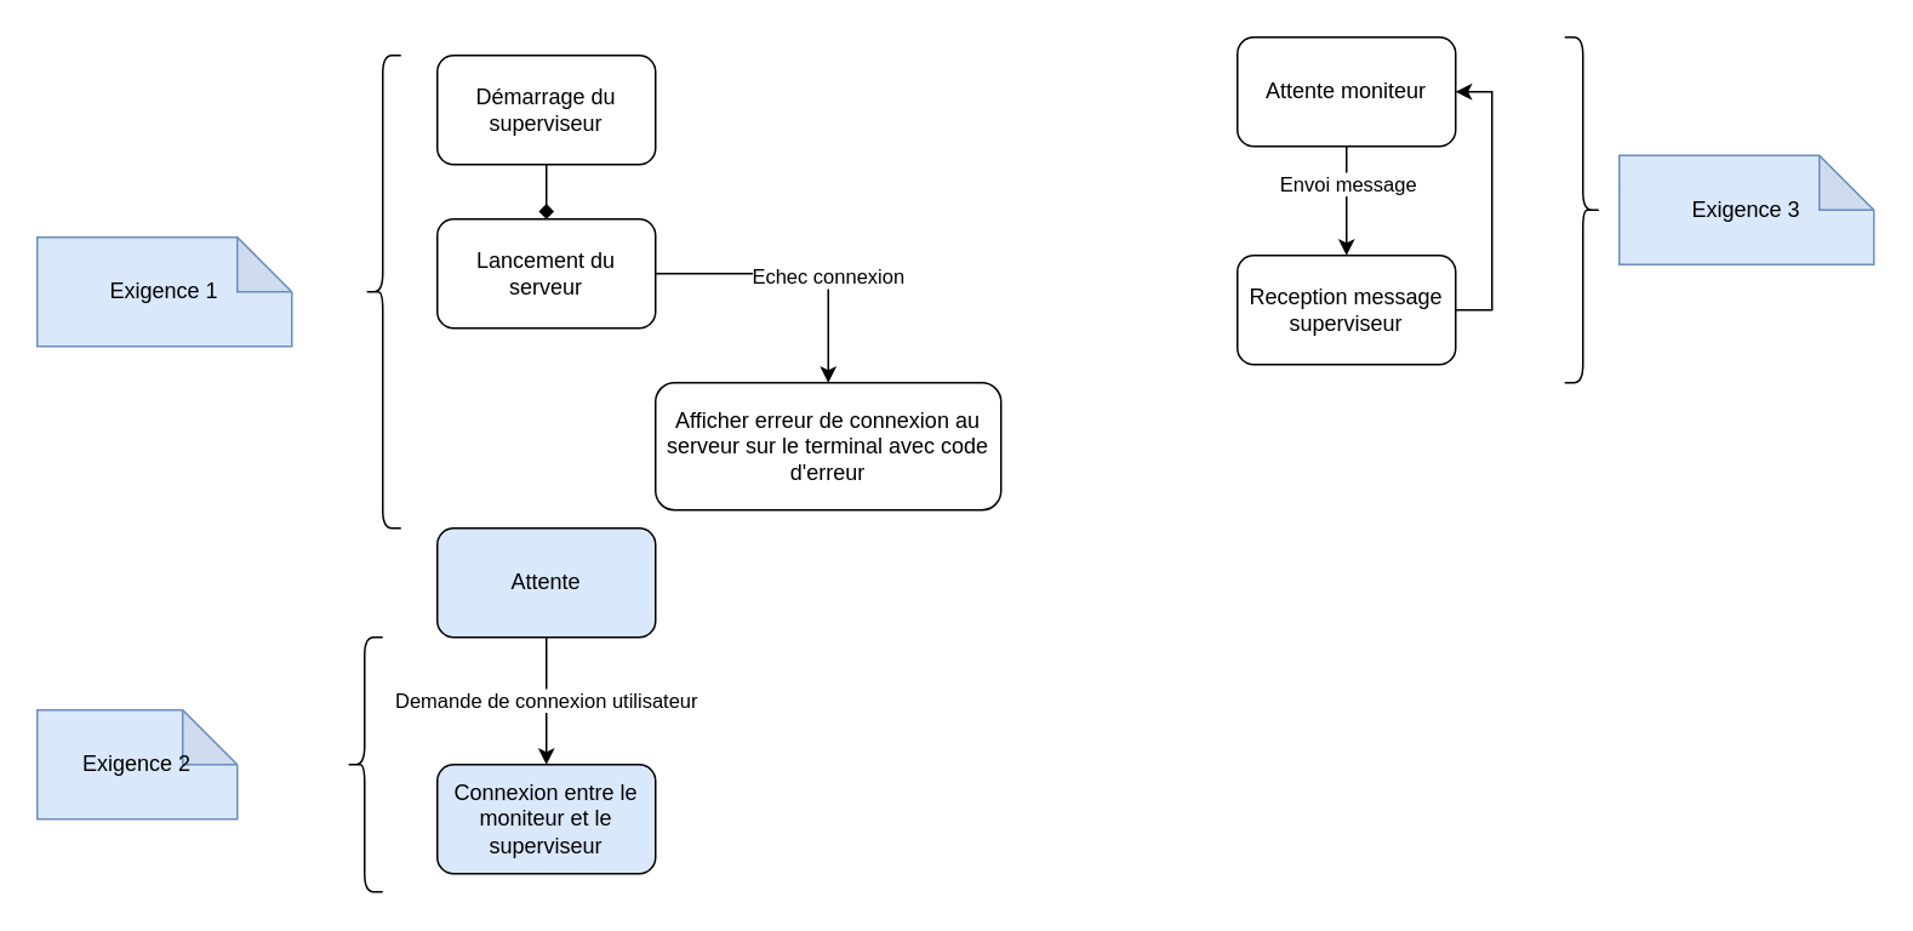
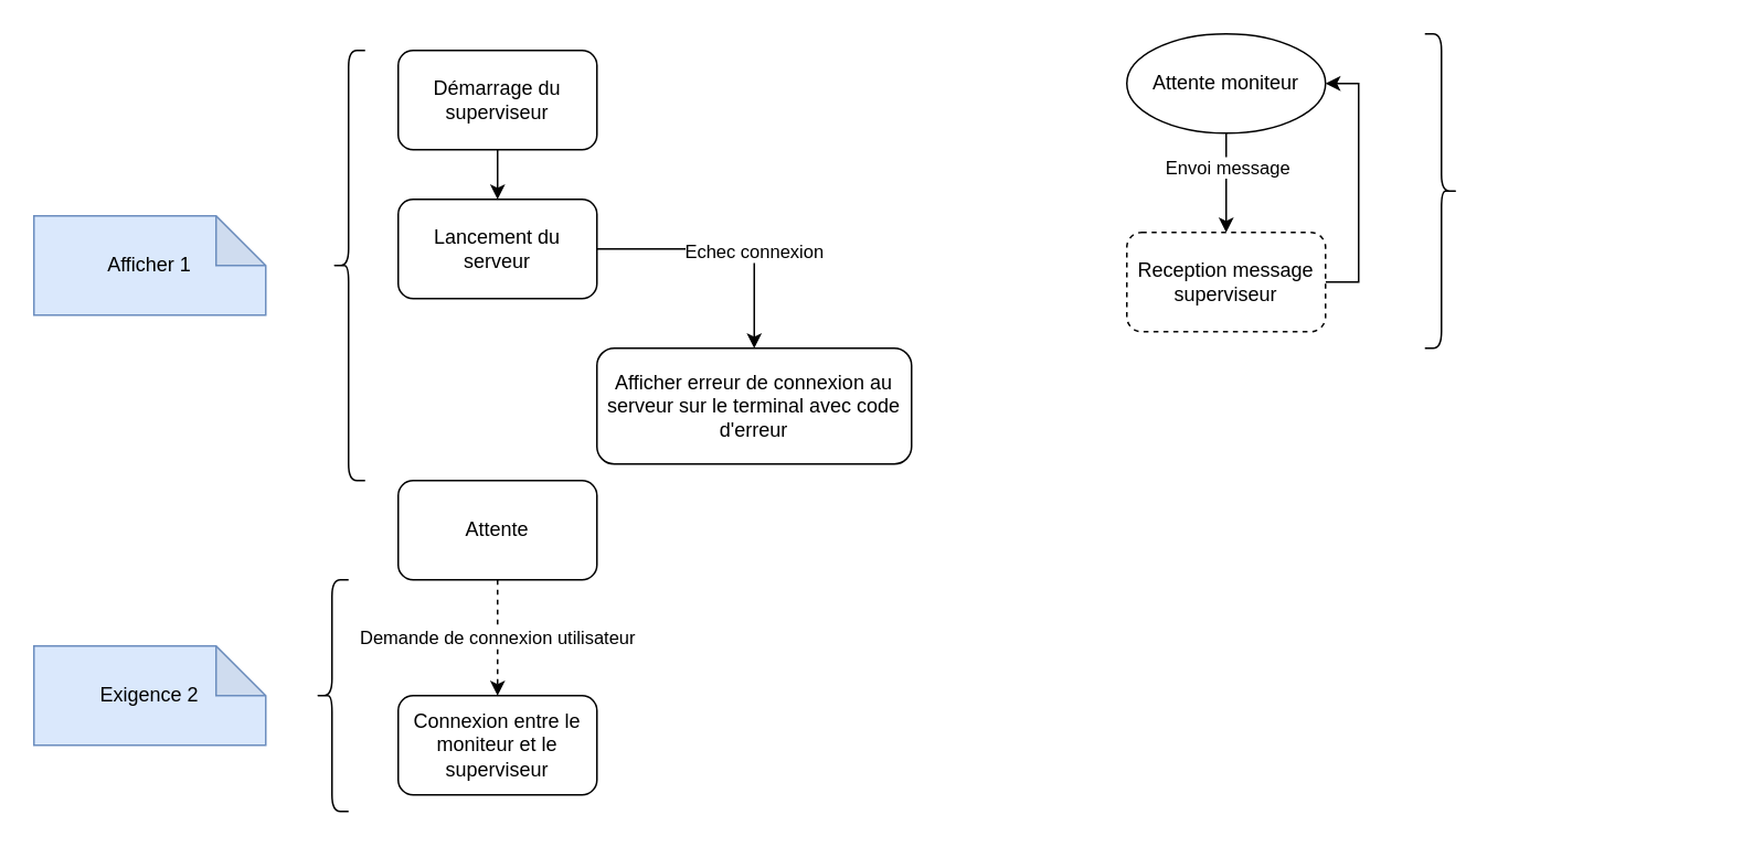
- <mxCell id="17" value="Attente moniteur" style="rounded=1;whiteSpace=wrap;html=1;" vertex="1" parent="1"><mxGeometry x="680" y="20" width="120" height="60" as="geometry" /></mxCell>
+ <mxCell id="17" value="Attente moniteur" style="ellipse;whiteSpace=wrap;html=1;" vertex="1" parent="1"><mxGeometry x="680" y="20" width="120" height="60" as="geometry" /></mxCell>
- <mxCell id="2" style="edgeStyle=orthogonalEdgeStyle;rounded=0;orthogonalLoop=1;jettySize=auto;html=1;exitX=0.5;exitY=1;exitDx=0;exitDy=0;endArrow=diamond;" edge="1" parent="1" source="3" target="6"><mxGeometry relative="1" as="geometry" /></mxCell>
+ <mxCell id="2" style="edgeStyle=orthogonalEdgeStyle;rounded=0;orthogonalLoop=1;jettySize=auto;html=1;exitX=0.5;exitY=1;exitDx=0;exitDy=0;" edge="1" parent="1" source="3" target="6"><mxGeometry relative="1" as="geometry" /></mxCell>
- <mxCell id="21" value="Exigence 3" style="shape=note;whiteSpace=wrap;html=1;backgroundOutline=1;darkOpacity=0.05;fillColor=#dae8fc;strokeColor=#6c8ebf;" vertex="1" parent="1"><mxGeometry x="890" y="85" width="140" height="60" as="geometry" /></mxCell>
- <mxCell id="12" value="Exigence 1" style="shape=note;whiteSpace=wrap;html=1;backgroundOutline=1;darkOpacity=0.05;fillColor=#dae8fc;strokeColor=#6c8ebf;" vertex="1" parent="1"><mxGeometry x="20" y="130" width="140" height="60" as="geometry" /></mxCell>
+ <mxCell id="12" value="Afficher 1" style="shape=note;whiteSpace=wrap;html=1;backgroundOutline=1;darkOpacity=0.05;fillColor=#dae8fc;strokeColor=#6c8ebf;" vertex="1" parent="1"><mxGeometry x="20" y="130" width="140" height="60" as="geometry" /></mxCell>
- <mxCell id="19" value="Reception message superviseur" style="rounded=1;whiteSpace=wrap;html=1;" vertex="1" parent="1"><mxGeometry x="680" y="140" width="120" height="60" as="geometry" /></mxCell>
+ <mxCell id="19" value="Reception message superviseur" style="rounded=1;whiteSpace=wrap;html=1;dashed=1;" vertex="1" parent="1"><mxGeometry x="680" y="140" width="120" height="60" as="geometry" /></mxCell>
- <mxCell id="9" value="Attente" style="rounded=1;whiteSpace=wrap;html=1;fillColor=#dae8fc;" vertex="1" parent="1"><mxGeometry x="240" y="290" width="120" height="60" as="geometry" /></mxCell>
+ <mxCell id="9" value="Attente" style="rounded=1;whiteSpace=wrap;html=1;" vertex="1" parent="1"><mxGeometry x="240" y="290" width="120" height="60" as="geometry" /></mxCell>
- <mxCell id="8" value="Demande de connexion utilisateur" style="edgeStyle=orthogonalEdgeStyle;rounded=0;orthogonalLoop=1;jettySize=auto;html=1;exitX=0.5;exitY=1;exitDx=0;exitDy=0;entryX=0.5;entryY=0;entryDx=0;entryDy=0;" edge="1" parent="1" source="9" target="10"><mxGeometry relative="1" as="geometry" /></mxCell>
+ <mxCell id="8" value="Demande de connexion utilisateur" style="edgeStyle=orthogonalEdgeStyle;rounded=0;orthogonalLoop=1;jettySize=auto;html=1;exitX=0.5;exitY=1;exitDx=0;exitDy=0;entryX=0.5;entryY=0;entryDx=0;entryDy=0;dashed=1;" edge="1" parent="1" source="9" target="10"><mxGeometry relative="1" as="geometry" /></mxCell>
- <mxCell id="14" value="Exigence 2" style="shape=note;whiteSpace=wrap;html=1;backgroundOutline=1;darkOpacity=0.05;fillColor=#dae8fc;strokeColor=#6c8ebf;" vertex="1" parent="1"><mxGeometry x="20" y="390" width="110" height="60" as="geometry" /></mxCell>
+ <mxCell id="14" value="Exigence 2" style="shape=note;whiteSpace=wrap;html=1;backgroundOutline=1;darkOpacity=0.05;fillColor=#dae8fc;strokeColor=#6c8ebf;" vertex="1" parent="1"><mxGeometry x="20" y="390" width="140" height="60" as="geometry" /></mxCell>
- <mxCell id="10" value="Connexion entre le moniteur et le superviseur" style="rounded=1;whiteSpace=wrap;html=1;fillColor=#dae8fc;" vertex="1" parent="1"><mxGeometry x="240" y="420" width="120" height="60" as="geometry" /></mxCell>
+ <mxCell id="10" value="Connexion entre le moniteur et le superviseur" style="rounded=1;whiteSpace=wrap;html=1;" vertex="1" parent="1"><mxGeometry x="240" y="420" width="120" height="60" as="geometry" /></mxCell>
